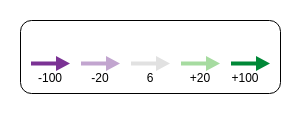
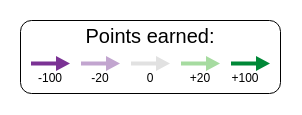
+ <mxCell id="6" value="Points earned:" style="text;html=1;strokeColor=none;fillColor=none;align=center;verticalAlign=middle;whiteSpace=wrap;rounded=0;fontSize=20;" parent="1" vertex="1"><mxGeometry x="25" y="20" width="250" height="30" as="geometry" /></mxCell>
- <mxCell id="11" value="6" style="text;html=1;strokeColor=none;fillColor=none;align=center;verticalAlign=middle;whiteSpace=wrap;rounded=0;" vertex="1" parent="1"><mxGeometry x="120" y="63" width="60" height="30" as="geometry" /></mxCell>
+ <mxCell id="11" value="0" style="text;html=1;strokeColor=none;fillColor=none;align=center;verticalAlign=middle;whiteSpace=wrap;rounded=0;" vertex="1" parent="1"><mxGeometry x="120" y="63" width="60" height="30" as="geometry" /></mxCell>
